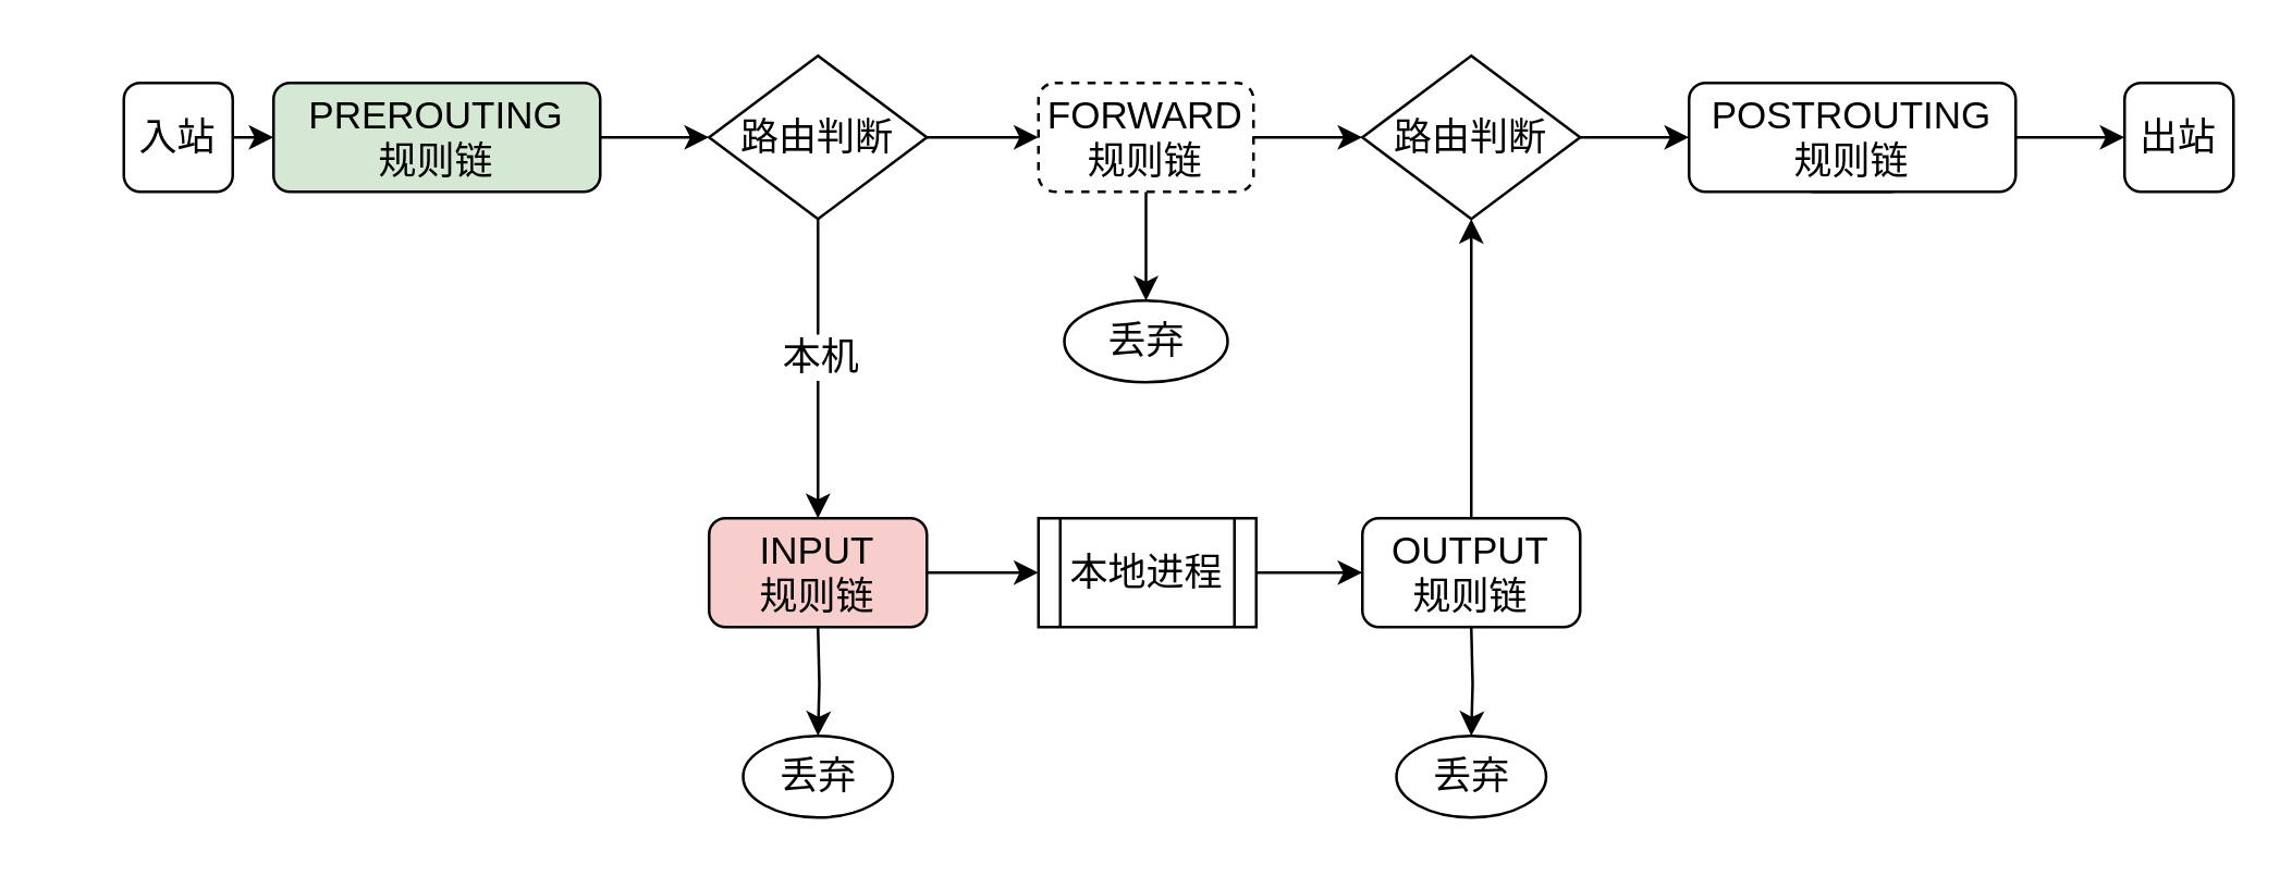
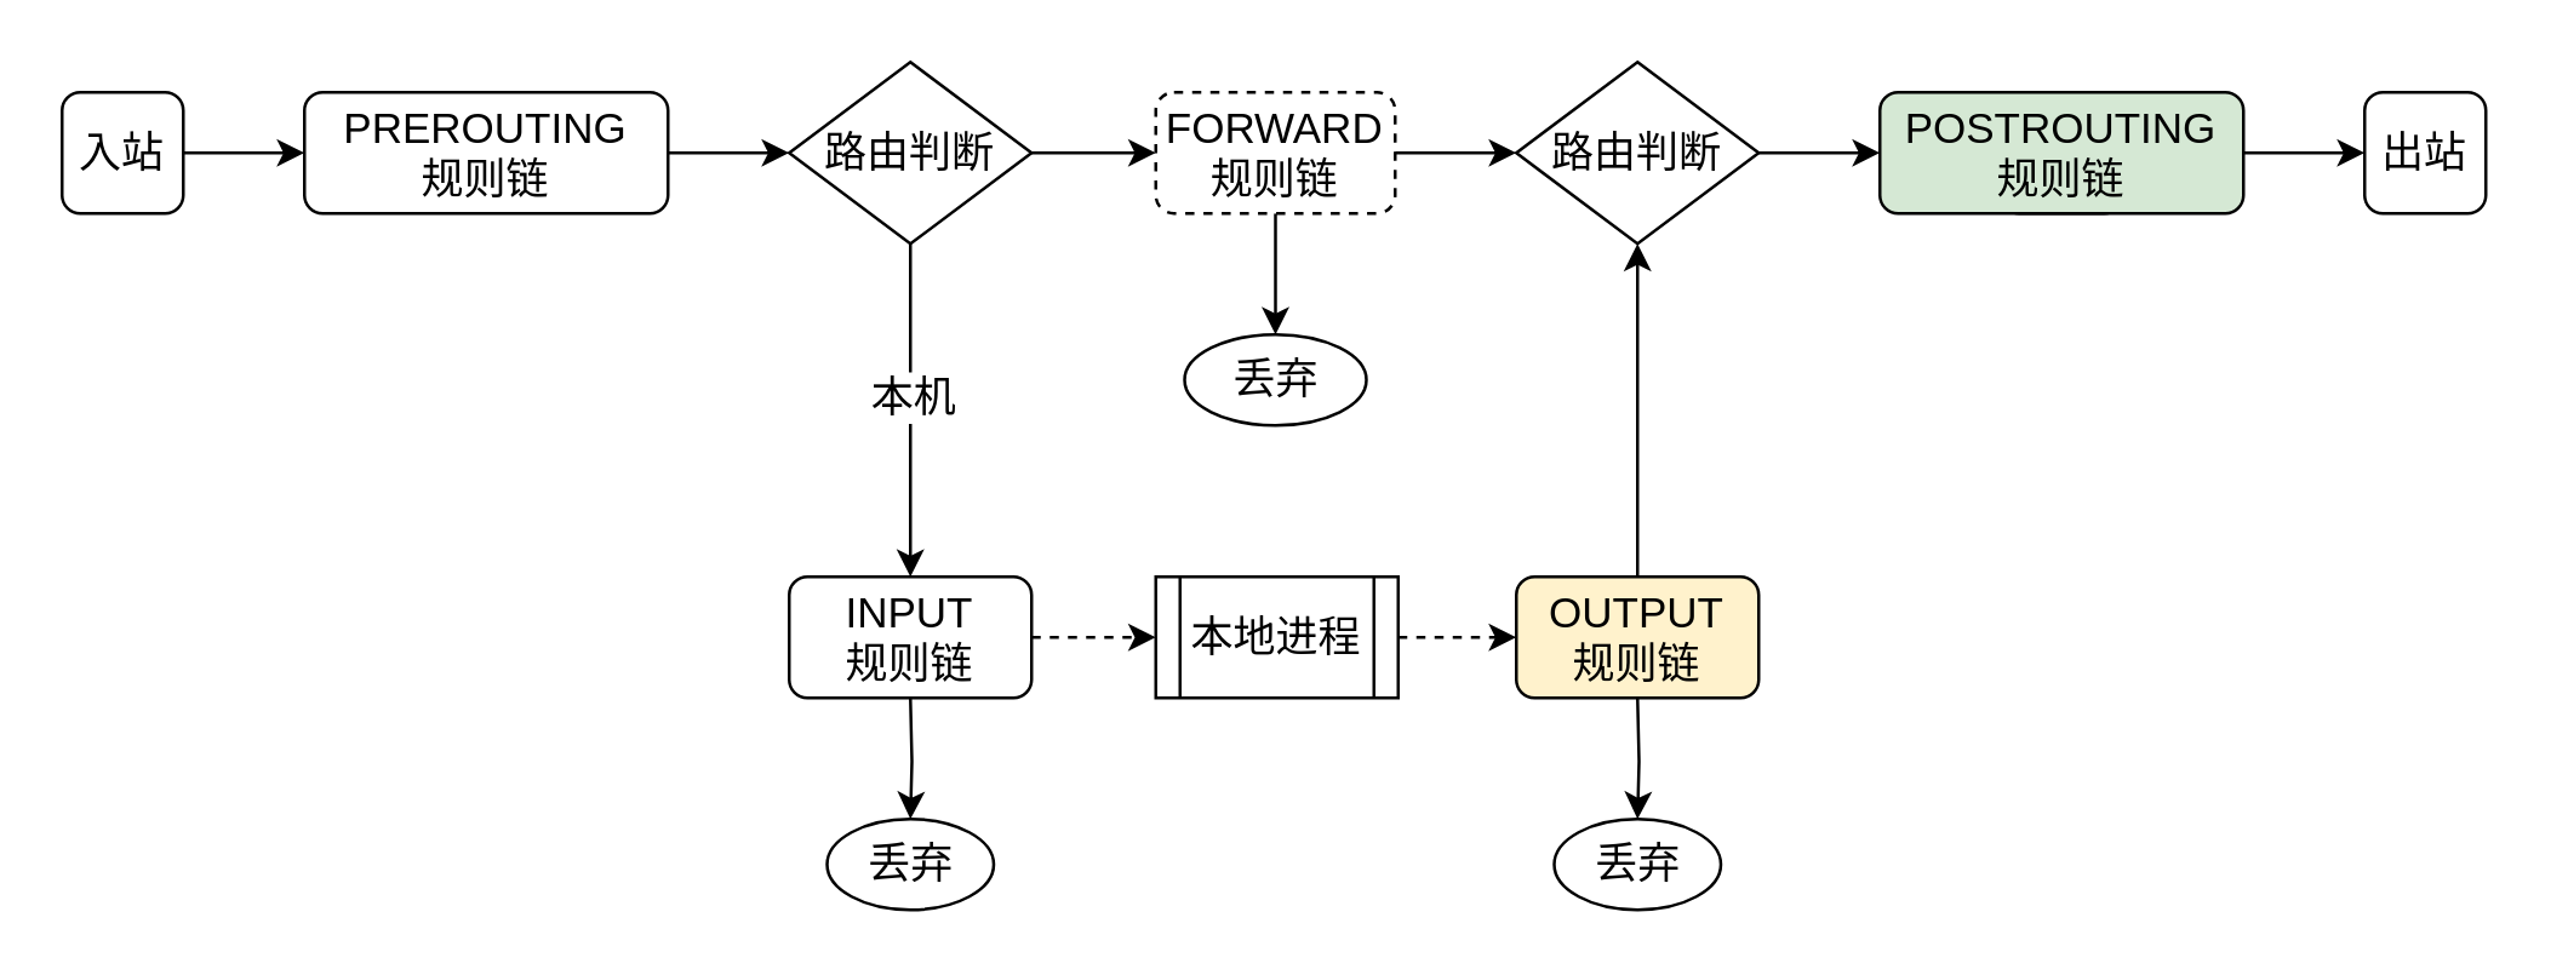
- <mxCell id="17" value="&lt;font style=&quot;font-size: 14px&quot;&gt;入站&lt;/font&gt;" style="rounded=1;whiteSpace=wrap;html=1;" vertex="1" parent="1"><mxGeometry x="45" y="30" width="40" height="40" as="geometry" /></mxCell>
+ <mxCell id="17" value="&lt;font style=&quot;font-size: 14px&quot;&gt;入站&lt;/font&gt;" style="rounded=1;whiteSpace=wrap;html=1;" vertex="1" parent="1"><mxGeometry x="20" y="30" width="40" height="40" as="geometry" /></mxCell>
- <mxCell id="22" value="&lt;font style=&quot;font-size: 14px&quot;&gt;PREROUTING&lt;br&gt;规则链&lt;/font&gt;" style="rounded=1;whiteSpace=wrap;html=1;fillColor=#d5e8d4;" vertex="1" parent="1"><mxGeometry x="100" y="30" width="120" height="40" as="geometry" /></mxCell>
+ <mxCell id="22" value="&lt;font style=&quot;font-size: 14px&quot;&gt;PREROUTING&lt;br&gt;规则链&lt;/font&gt;" style="rounded=1;whiteSpace=wrap;html=1;" vertex="1" parent="1"><mxGeometry x="100" y="30" width="120" height="40" as="geometry" /></mxCell>
- <mxCell id="24" value="&lt;font style=&quot;font-size: 14px&quot;&gt;POSTROUTING&lt;br&gt;规则链&lt;/font&gt;" style="rounded=1;whiteSpace=wrap;html=1;" vertex="1" parent="1"><mxGeometry x="620" y="30" width="120" height="40" as="geometry" /></mxCell>
+ <mxCell id="24" value="&lt;font style=&quot;font-size: 14px&quot;&gt;POSTROUTING&lt;br&gt;规则链&lt;/font&gt;" style="rounded=1;whiteSpace=wrap;html=1;fillColor=#d5e8d4;" vertex="1" parent="1"><mxGeometry x="620" y="30" width="120" height="40" as="geometry" /></mxCell>
- <mxCell id="13" value="&lt;font style=&quot;font-size: 14px&quot;&gt;INPUT&lt;br&gt;规则链&lt;/font&gt;" style="rounded=1;whiteSpace=wrap;html=1;fillColor=#f8cecc;" vertex="1" parent="1"><mxGeometry x="260" y="190" width="80" height="40" as="geometry" /></mxCell>
+ <mxCell id="13" value="&lt;font style=&quot;font-size: 14px&quot;&gt;INPUT&lt;br&gt;规则链&lt;/font&gt;" style="rounded=1;whiteSpace=wrap;html=1;" vertex="1" parent="1"><mxGeometry x="260" y="190" width="80" height="40" as="geometry" /></mxCell>
- <mxCell id="12" style="edgeStyle=orthogonalEdgeStyle;rounded=0;orthogonalLoop=1;jettySize=auto;html=1;exitX=1;exitY=0.5;exitDx=0;exitDy=0;entryX=0;entryY=0.5;entryDx=0;entryDy=0;" edge="1" parent="1" source="13" target="15"><mxGeometry relative="1" as="geometry" /></mxCell>
+ <mxCell id="12" style="edgeStyle=orthogonalEdgeStyle;rounded=0;orthogonalLoop=1;jettySize=auto;html=1;exitX=1;exitY=0.5;exitDx=0;exitDy=0;entryX=0;entryY=0.5;entryDx=0;entryDy=0;dashed=1;" edge="1" parent="1" source="13" target="15"><mxGeometry relative="1" as="geometry" /></mxCell>
- <mxCell id="14" style="edgeStyle=orthogonalEdgeStyle;rounded=0;orthogonalLoop=1;jettySize=auto;html=1;exitX=1;exitY=0.5;exitDx=0;exitDy=0;entryX=0;entryY=0.5;entryDx=0;entryDy=0;" edge="1" parent="1" source="15" target="11"><mxGeometry relative="1" as="geometry" /></mxCell>
+ <mxCell id="14" style="edgeStyle=orthogonalEdgeStyle;rounded=0;orthogonalLoop=1;jettySize=auto;html=1;exitX=1;exitY=0.5;exitDx=0;exitDy=0;entryX=0;entryY=0.5;entryDx=0;entryDy=0;dashed=1;" edge="1" parent="1" source="15" target="11"><mxGeometry relative="1" as="geometry" /></mxCell>
- <mxCell id="11" value="&lt;font style=&quot;font-size: 14px&quot;&gt;OUTPUT&lt;br&gt;规则链&lt;/font&gt;" style="rounded=1;whiteSpace=wrap;html=1;" vertex="1" parent="1"><mxGeometry x="500" y="190" width="80" height="40" as="geometry" /></mxCell>
+ <mxCell id="11" value="&lt;font style=&quot;font-size: 14px&quot;&gt;OUTPUT&lt;br&gt;规则链&lt;/font&gt;" style="rounded=1;whiteSpace=wrap;html=1;fillColor=#fff2cc;" vertex="1" parent="1"><mxGeometry x="500" y="190" width="80" height="40" as="geometry" /></mxCell>
